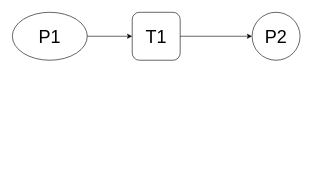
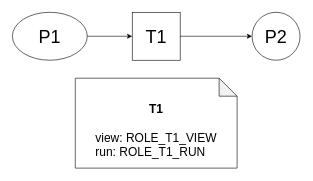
- <mxCell id="2" value="T1" style="whiteSpace=wrap;html=1;aspect=fixed;fontSize=30;rounded=1;" vertex="1" parent="1"><mxGeometry x="220" y="20" width="80" height="80" as="geometry" /></mxCell>
+ <mxCell id="2" value="T1" style="whiteSpace=wrap;html=1;aspect=fixed;fontSize=30;" vertex="1" parent="1"><mxGeometry x="220" y="20" width="80" height="80" as="geometry" /></mxCell>
+ <mxCell id="7" value="&lt;div style=&quot;font-size: 20px&quot;&gt;&lt;br style=&quot;font-size: 20px&quot;&gt;&lt;/div&gt;&lt;div style=&quot;font-size: 20px&quot;&gt;&lt;b&gt;T1&lt;/b&gt;&lt;/div&gt;&lt;div style=&quot;font-size: 20px&quot;&gt;&lt;br&gt;&lt;/div&gt;&lt;div style=&quot;font-size: 20px&quot;&gt;view: ROLE_T1_VIEW&lt;/div&gt;&lt;div style=&quot;font-size: 20px&quot; align=&quot;left&quot;&gt;run: ROLE_T1_RUN&lt;/div&gt;" style="shape=note;whiteSpace=wrap;html=1;backgroundOutline=1;darkOpacity=0.05;fontSize=20;align=center;" vertex="1" parent="1"><mxGeometry x="125" y="130" width="270" height="150" as="geometry" /></mxCell>
